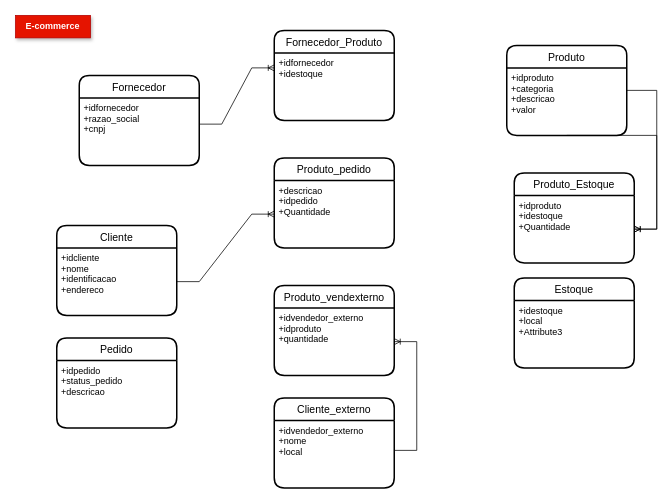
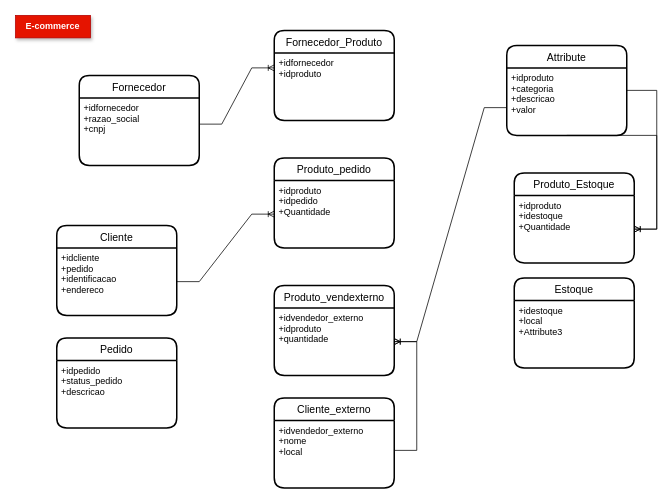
- <mxCell id="5" value="Produto" style="swimlane;childLayout=stackLayout;horizontal=1;startSize=30;horizontalStack=0;rounded=1;fontSize=14;fontStyle=0;strokeWidth=2;resizeParent=0;resizeLast=1;shadow=0;dashed=0;align=center;glass=0;labelBackgroundColor=none;labelBorderColor=none;sketch=0;fillStyle=auto;fontColor=#000000;fillColor=#FFFFFF;gradientColor=none;" vertex="1" parent="1"><mxGeometry x="675" y="60" width="160" height="120" as="geometry" /></mxCell>
+ <mxCell id="5" value="Attribute" style="swimlane;childLayout=stackLayout;horizontal=1;startSize=30;horizontalStack=0;rounded=1;fontSize=14;fontStyle=0;strokeWidth=2;resizeParent=0;resizeLast=1;shadow=0;dashed=0;align=center;glass=0;labelBackgroundColor=none;labelBorderColor=none;sketch=0;fillStyle=auto;fontColor=#000000;fillColor=#FFFFFF;gradientColor=none;" vertex="1" parent="1"><mxGeometry x="675" y="60" width="160" height="120" as="geometry" /></mxCell>
- <mxCell id="16" value="+idfornecedor&#10;+idestoque" style="align=left;strokeColor=none;fillColor=none;spacingLeft=4;fontSize=12;verticalAlign=top;resizable=0;rotatable=0;part=1;rounded=0;shadow=1;glass=0;labelBackgroundColor=none;labelBorderColor=none;sketch=0;fillStyle=auto;fontColor=#000000;" vertex="1" parent="15"><mxGeometry y="30" width="160" height="90" as="geometry" /></mxCell>
+ <mxCell id="16" value="+idfornecedor&#10;+idproduto" style="align=left;strokeColor=none;fillColor=none;spacingLeft=4;fontSize=12;verticalAlign=top;resizable=0;rotatable=0;part=1;rounded=0;shadow=1;glass=0;labelBackgroundColor=none;labelBorderColor=none;sketch=0;fillStyle=auto;fontColor=#000000;" vertex="1" parent="15"><mxGeometry y="30" width="160" height="90" as="geometry" /></mxCell>
- <mxCell id="21" value="+descricao&#10;+idpedido&#10;+Quantidade" style="align=left;strokeColor=none;fillColor=none;spacingLeft=4;fontSize=12;verticalAlign=top;resizable=0;rotatable=0;part=1;rounded=0;shadow=1;glass=0;labelBackgroundColor=none;labelBorderColor=none;sketch=0;fillStyle=auto;fontColor=#000000;" vertex="1" parent="20"><mxGeometry y="30" width="160" height="90" as="geometry" /></mxCell>
+ <mxCell id="21" value="+idproduto&#10;+idpedido&#10;+Quantidade" style="align=left;strokeColor=none;fillColor=none;spacingLeft=4;fontSize=12;verticalAlign=top;resizable=0;rotatable=0;part=1;rounded=0;shadow=1;glass=0;labelBackgroundColor=none;labelBorderColor=none;sketch=0;fillStyle=auto;fontColor=#000000;" vertex="1" parent="20"><mxGeometry y="30" width="160" height="90" as="geometry" /></mxCell>
+ <mxCell id="27" value="" style="edgeStyle=entityRelationEdgeStyle;fontSize=12;html=1;endArrow=ERoneToMany;rounded=0;fontColor=#000000;entryX=1;entryY=0.5;entryDx=0;entryDy=0;exitX=0;exitY=0.589;exitDx=0;exitDy=0;exitPerimeter=0;" edge="1" parent="1" source="6" target="26"><mxGeometry width="100" height="100" relative="1" as="geometry"><mxPoint x="535" y="460" as="sourcePoint" /><mxPoint x="635" y="360" as="targetPoint" /></mxGeometry></mxCell>
- <mxCell id="4" value="+idcliente&#10;+nome&#10;+identificacao&#10;+endereco" style="align=left;strokeColor=none;fillColor=none;spacingLeft=4;fontSize=12;verticalAlign=top;resizable=0;rotatable=0;part=1;rounded=0;shadow=1;glass=0;labelBackgroundColor=none;labelBorderColor=none;sketch=0;fillStyle=auto;fontColor=#000000;" vertex="1" parent="3"><mxGeometry y="30" width="160" height="90" as="geometry" /></mxCell>
+ <mxCell id="4" value="+idcliente&#10;+pedido&#10;+identificacao&#10;+endereco" style="align=left;strokeColor=none;fillColor=none;spacingLeft=4;fontSize=12;verticalAlign=top;resizable=0;rotatable=0;part=1;rounded=0;shadow=1;glass=0;labelBackgroundColor=none;labelBorderColor=none;sketch=0;fillStyle=auto;fontColor=#000000;" vertex="1" parent="3"><mxGeometry y="30" width="160" height="90" as="geometry" /></mxCell>
